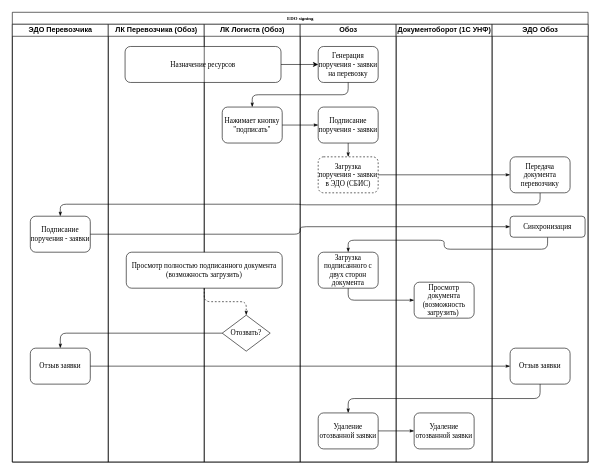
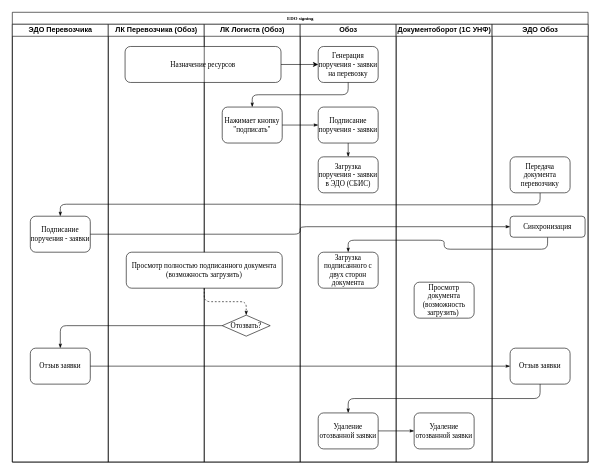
- <mxCell id="17" value="&lt;span style=&quot;font-size: 12px;&quot;&gt;Загрузка поручения - заявки в ЭДО (СБИС)&lt;/span&gt;" style="rounded=1;whiteSpace=wrap;html=1;shadow=0;labelBackgroundColor=none;strokeWidth=1;fontFamily=Verdana;fontSize=8;align=center;dashed=1;" vertex="1" parent="14"><mxGeometry x="30" y="221" width="100" height="60" as="geometry" /></mxCell>
+ <mxCell id="17" value="&lt;span style=&quot;font-size: 12px;&quot;&gt;Загрузка поручения - заявки в ЭДО (СБИС)&lt;/span&gt;" style="rounded=1;whiteSpace=wrap;html=1;shadow=0;labelBackgroundColor=none;strokeWidth=1;fontFamily=Verdana;fontSize=8;align=center;" vertex="1" parent="14"><mxGeometry x="30" y="221" width="100" height="60" as="geometry" /></mxCell>
- <mxCell id="27" style="edgeStyle=orthogonalEdgeStyle;rounded=1;html=1;labelBackgroundColor=none;startArrow=none;startFill=0;startSize=5;endArrow=classicThin;endFill=1;endSize=5;jettySize=auto;orthogonalLoop=1;strokeWidth=1;fontFamily=Verdana;fontSize=8;exitX=1;exitY=0.5;exitDx=0;exitDy=0;entryX=0;entryY=0.5;entryDx=0;entryDy=0;" parent="2" source="17" target="32" edge="1"><mxGeometry relative="1" as="geometry"><mxPoint x="720.048" y="480" as="sourcePoint" /></mxGeometry></mxCell>
- <mxCell id="30" style="edgeStyle=orthogonalEdgeStyle;rounded=1;html=1;labelBackgroundColor=none;startArrow=none;startFill=0;startSize=5;endArrow=classicThin;endFill=1;endSize=5;jettySize=auto;orthogonalLoop=1;strokeWidth=1;fontFamily=Verdana;fontSize=8;exitX=0.5;exitY=1;exitDx=0;exitDy=0;entryX=0;entryY=0.5;entryDx=0;entryDy=0;" edge="1" parent="2" source="19" target="22"><mxGeometry relative="1" as="geometry"><mxPoint x="890" y="410" as="sourcePoint" /><mxPoint x="620.0" y="440" as="targetPoint" /></mxGeometry></mxCell>
- <mxCell id="12" value="&lt;font style=&quot;font-size: 12px;&quot;&gt;Отозвать?&lt;/font&gt;" style="rhombus;whiteSpace=wrap;html=1;rounded=0;shadow=0;labelBackgroundColor=none;strokeWidth=1;fontFamily=Verdana;fontSize=8;align=center;" parent="9" vertex="1"><mxGeometry x="30" y="485" width="80" height="60" as="geometry" /></mxCell>
+ <mxCell id="12" value="&lt;font style=&quot;font-size: 12px;&quot;&gt;Отозвать?&lt;/font&gt;" style="rhombus;whiteSpace=wrap;html=1;rounded=0;shadow=0;labelBackgroundColor=none;strokeWidth=1;fontFamily=Verdana;fontSize=8;align=center;" parent="9" vertex="1"><mxGeometry x="30" y="485" width="80" height="35" as="geometry" /></mxCell>
